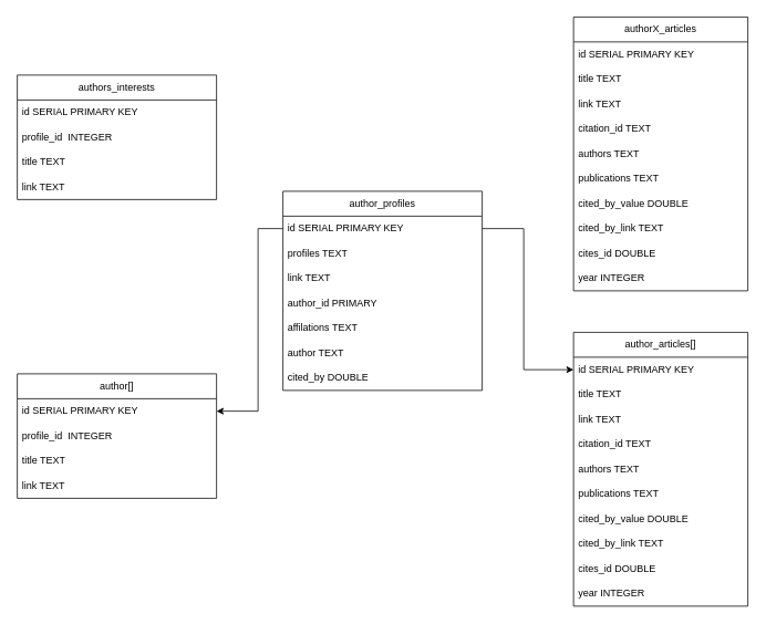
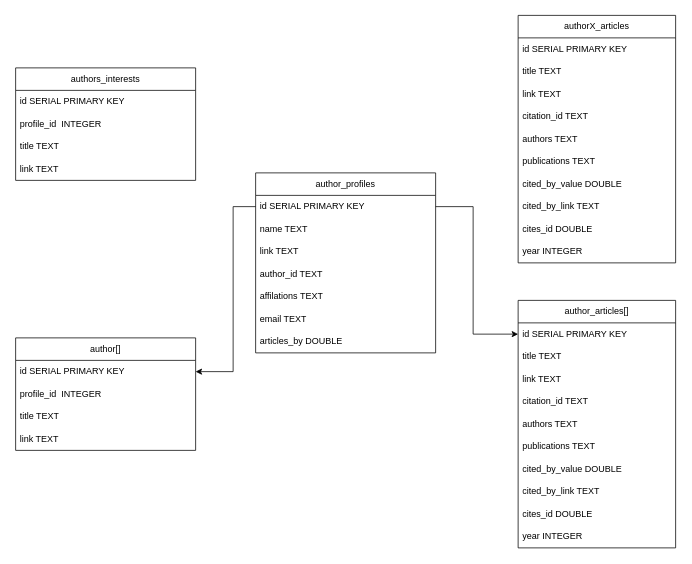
- <mxCell id="4" value="profiles TEXT" style="text;strokeColor=none;fillColor=none;align=left;verticalAlign=middle;spacingLeft=4;spacingRight=4;overflow=hidden;points=[[0,0.5],[1,0.5]];portConstraint=eastwest;rotatable=0;whiteSpace=wrap;html=1;" parent="2" vertex="1"><mxGeometry y="60" width="240" height="30" as="geometry" /></mxCell>
+ <mxCell id="4" value="name TEXT" style="text;strokeColor=none;fillColor=none;align=left;verticalAlign=middle;spacingLeft=4;spacingRight=4;overflow=hidden;points=[[0,0.5],[1,0.5]];portConstraint=eastwest;rotatable=0;whiteSpace=wrap;html=1;" parent="2" vertex="1"><mxGeometry y="60" width="240" height="30" as="geometry" /></mxCell>
- <mxCell id="6" value="author_id PRIMARY" style="text;strokeColor=none;fillColor=none;align=left;verticalAlign=middle;spacingLeft=4;spacingRight=4;overflow=hidden;points=[[0,0.5],[1,0.5]];portConstraint=eastwest;rotatable=0;whiteSpace=wrap;html=1;" parent="2" vertex="1"><mxGeometry y="120" width="240" height="30" as="geometry" /></mxCell>
+ <mxCell id="6" value="author_id TEXT" style="text;strokeColor=none;fillColor=none;align=left;verticalAlign=middle;spacingLeft=4;spacingRight=4;overflow=hidden;points=[[0,0.5],[1,0.5]];portConstraint=eastwest;rotatable=0;whiteSpace=wrap;html=1;" parent="2" vertex="1"><mxGeometry y="120" width="240" height="30" as="geometry" /></mxCell>
- <mxCell id="8" value="author TEXT" style="text;strokeColor=none;fillColor=none;align=left;verticalAlign=middle;spacingLeft=4;spacingRight=4;overflow=hidden;points=[[0,0.5],[1,0.5]];portConstraint=eastwest;rotatable=0;whiteSpace=wrap;html=1;" parent="2" vertex="1"><mxGeometry y="180" width="240" height="30" as="geometry" /></mxCell>
+ <mxCell id="8" value="email TEXT" style="text;strokeColor=none;fillColor=none;align=left;verticalAlign=middle;spacingLeft=4;spacingRight=4;overflow=hidden;points=[[0,0.5],[1,0.5]];portConstraint=eastwest;rotatable=0;whiteSpace=wrap;html=1;" parent="2" vertex="1"><mxGeometry y="180" width="240" height="30" as="geometry" /></mxCell>
- <mxCell id="9" value="cited_by DOUBLE" style="text;strokeColor=none;fillColor=none;align=left;verticalAlign=middle;spacingLeft=4;spacingRight=4;overflow=hidden;points=[[0,0.5],[1,0.5]];portConstraint=eastwest;rotatable=0;whiteSpace=wrap;html=1;" parent="2" vertex="1"><mxGeometry y="210" width="240" height="30" as="geometry" /></mxCell>
+ <mxCell id="9" value="articles_by DOUBLE" style="text;strokeColor=none;fillColor=none;align=left;verticalAlign=middle;spacingLeft=4;spacingRight=4;overflow=hidden;points=[[0,0.5],[1,0.5]];portConstraint=eastwest;rotatable=0;whiteSpace=wrap;html=1;" parent="2" vertex="1"><mxGeometry y="210" width="240" height="30" as="geometry" /></mxCell>
